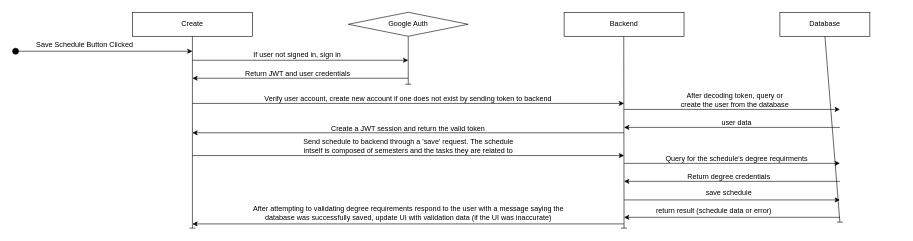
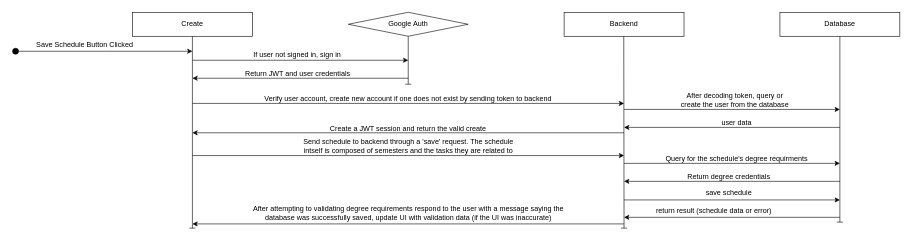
- <mxCell id="4" value="Database" style="rounded=0;whiteSpace=wrap;html=1;" parent="1" vertex="1"><mxGeometry x="1300" y="20" width="150" height="40" as="geometry" /></mxCell>
+ <mxCell id="4" value="Database" style="rounded=0;whiteSpace=wrap;html=1;" parent="1" vertex="1"><mxGeometry x="1300" y="20" width="200" height="40" as="geometry" /></mxCell>
- <mxCell id="20" value="Create a JWT session and return the valid token" style="text;html=1;strokeColor=none;fillColor=none;align=center;verticalAlign=middle;whiteSpace=wrap;rounded=0;" parent="1" vertex="1"><mxGeometry x="385" y="199" width="590" height="30" as="geometry" /></mxCell>
+ <mxCell id="20" value="Create a JWT session and return the valid create" style="text;html=1;strokeColor=none;fillColor=none;align=center;verticalAlign=middle;whiteSpace=wrap;rounded=0;" parent="1" vertex="1"><mxGeometry x="385" y="199" width="590" height="30" as="geometry" /></mxCell>
